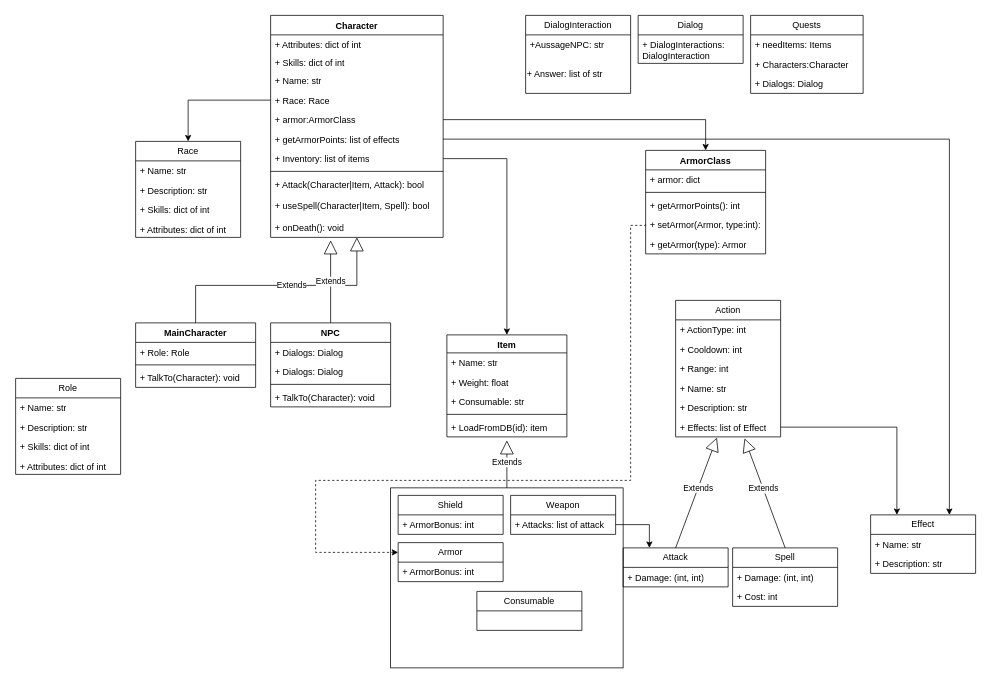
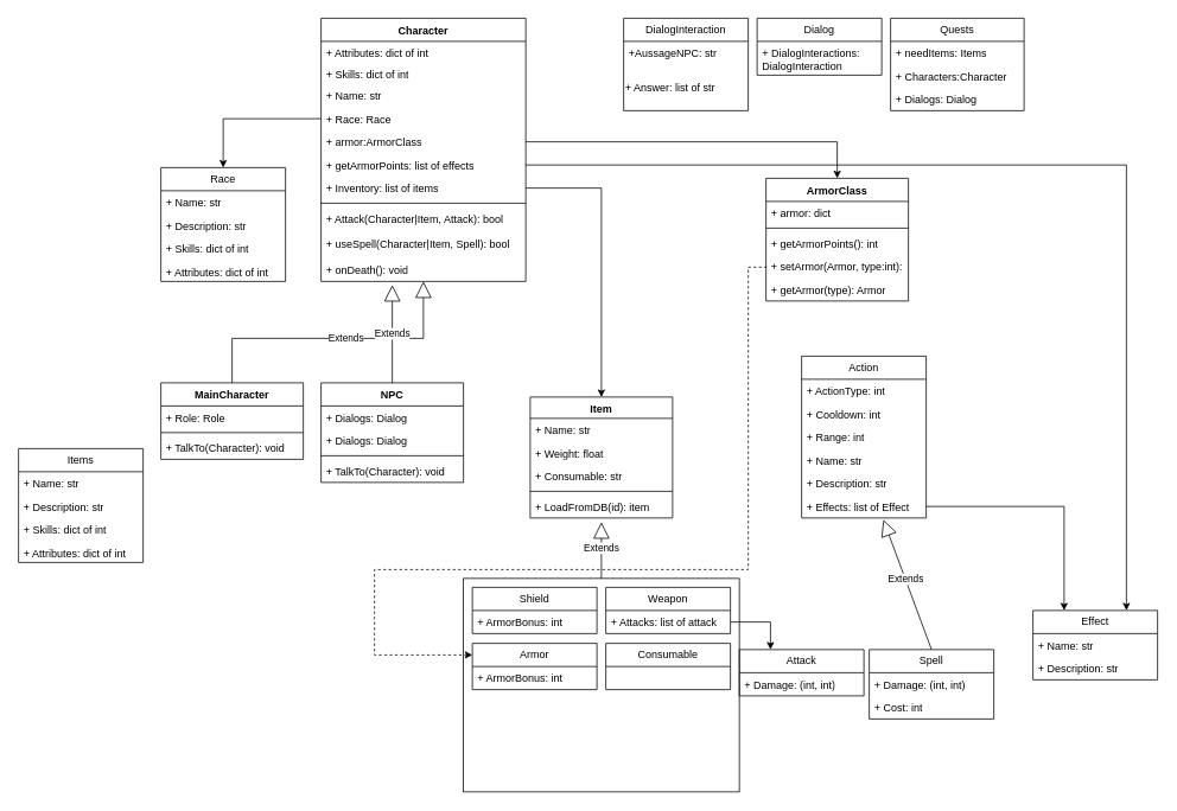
- <mxCell id="50" value="Role" style="swimlane;fontStyle=0;childLayout=stackLayout;horizontal=1;startSize=26;fillColor=none;horizontalStack=0;resizeParent=1;resizeParentMax=0;resizeLast=0;collapsible=1;marginBottom=0;whiteSpace=wrap;html=1;" parent="1" vertex="1"><mxGeometry x="20" y="504" width="140" height="128" as="geometry" /></mxCell>
+ <mxCell id="50" value="Items" style="swimlane;fontStyle=0;childLayout=stackLayout;horizontal=1;startSize=26;fillColor=none;horizontalStack=0;resizeParent=1;resizeParentMax=0;resizeLast=0;collapsible=1;marginBottom=0;whiteSpace=wrap;html=1;" parent="1" vertex="1"><mxGeometry x="20" y="504" width="140" height="128" as="geometry" /></mxCell>
- <mxCell id="48" value="Extends" style="endArrow=block;endSize=16;endFill=0;html=1;rounded=0;exitX=0.5;exitY=0;exitDx=0;exitDy=0;entryX=0.393;entryY=1.036;entryDx=0;entryDy=0;entryPerimeter=0;" parent="1" source="38" target="46" edge="1"><mxGeometry x="0.085" width="160" relative="1" as="geometry"><mxPoint x="576" y="608" as="sourcePoint" /><mxPoint x="886" y="590" as="targetPoint" /><Array as="points" /><mxPoint as="offset" /></mxGeometry></mxCell>
- <mxCell id="61" value="Consumable" style="swimlane;fontStyle=0;childLayout=stackLayout;horizontal=1;startSize=26;fillColor=none;horizontalStack=0;resizeParent=1;resizeParentMax=0;resizeLast=0;collapsible=1;marginBottom=0;whiteSpace=wrap;html=1;" parent="1" vertex="1"><mxGeometry x="635" y="788" width="140" height="52" as="geometry" /></mxCell>
+ <mxCell id="61" value="Consumable" style="swimlane;fontStyle=0;childLayout=stackLayout;horizontal=1;startSize=26;fillColor=none;horizontalStack=0;resizeParent=1;resizeParentMax=0;resizeLast=0;collapsible=1;marginBottom=0;whiteSpace=wrap;html=1;" parent="1" vertex="1"><mxGeometry x="680" y="723" width="140" height="52" as="geometry" /></mxCell>
